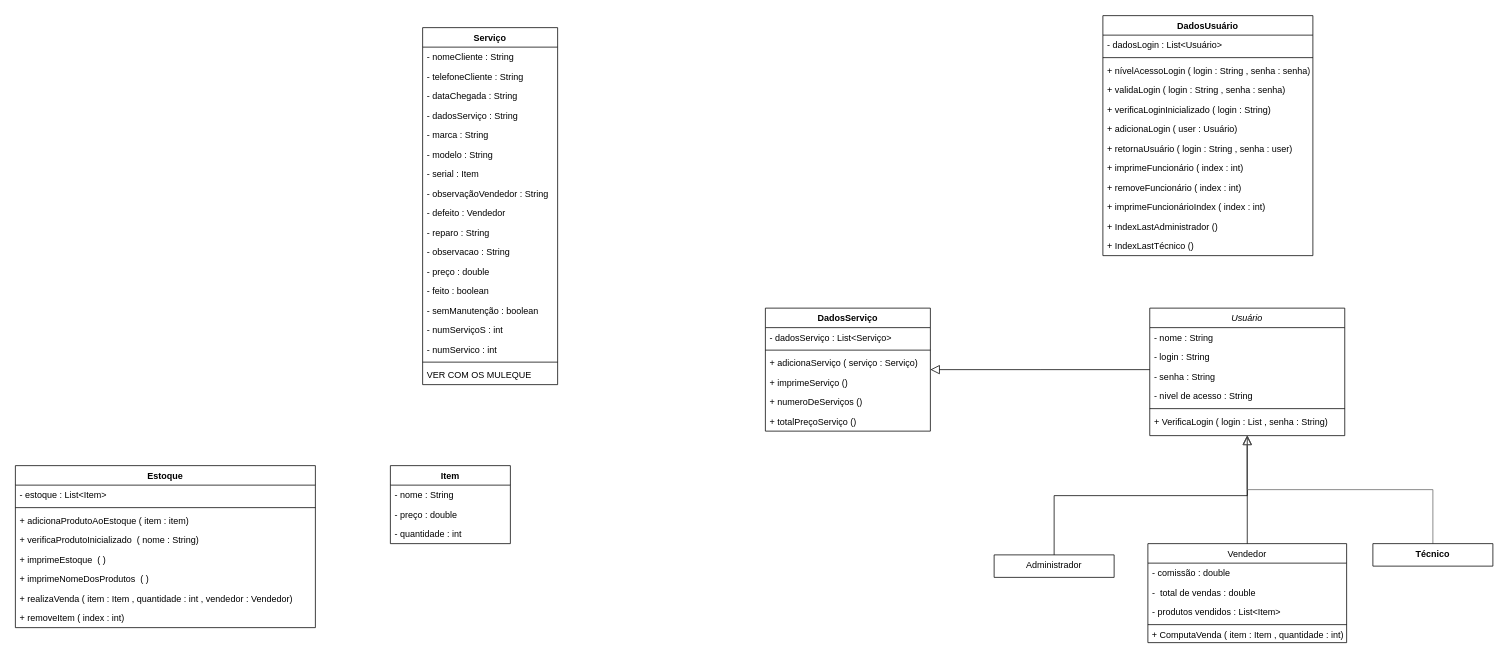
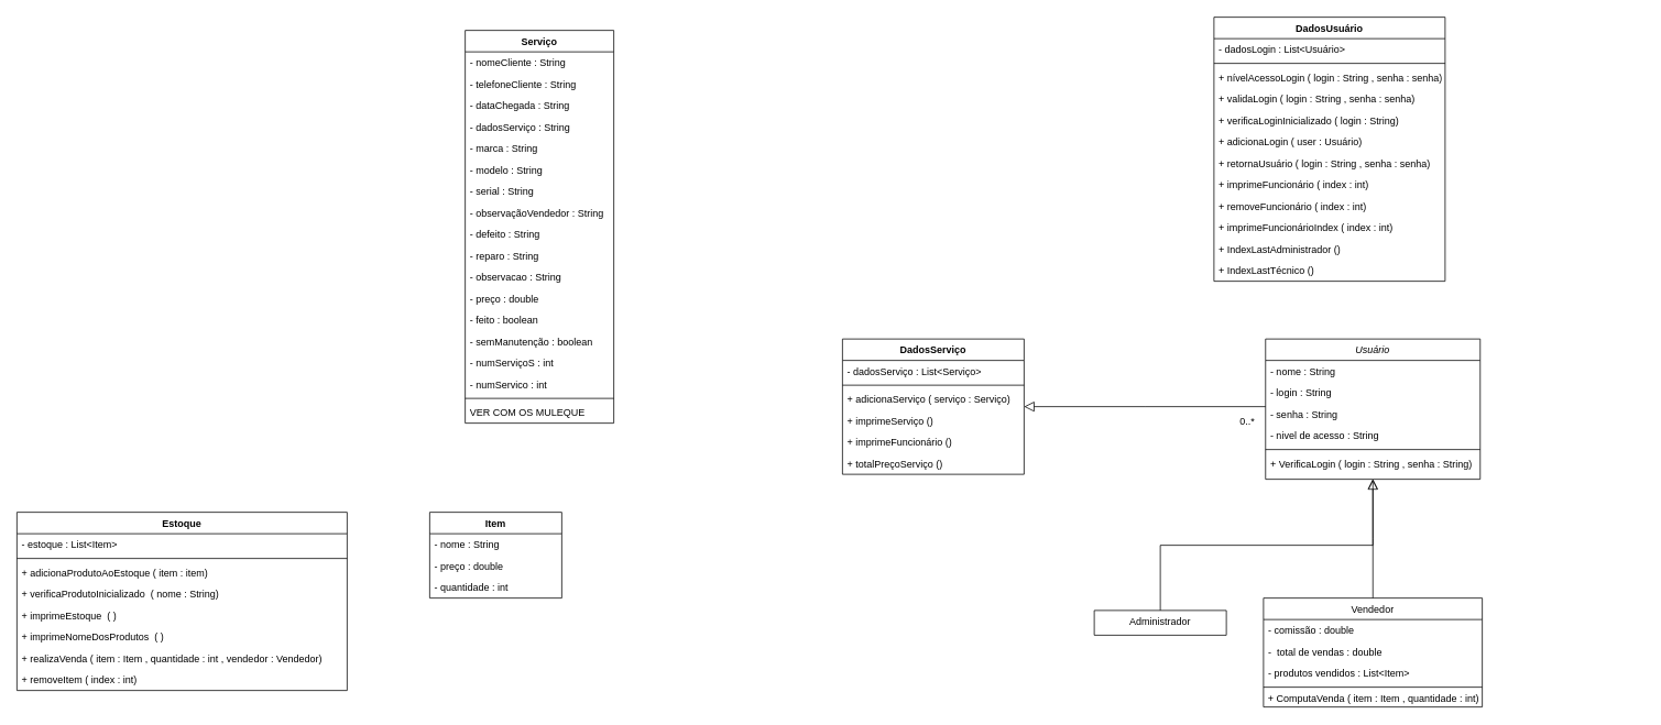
- <mxCell id="67" value="+ retornaUsuário ( login : String , senha : user)" style="text;strokeColor=none;fillColor=none;align=left;verticalAlign=top;spacingLeft=4;spacingRight=4;overflow=hidden;rotatable=0;points=[[0,0.5],[1,0.5]];portConstraint=eastwest;" vertex="1" parent="60"><mxGeometry y="164" width="280" height="26" as="geometry" /></mxCell>
+ <mxCell id="67" value="+ retornaUsuário ( login : String , senha : senha)" style="text;strokeColor=none;fillColor=none;align=left;verticalAlign=top;spacingLeft=4;spacingRight=4;overflow=hidden;rotatable=0;points=[[0,0.5],[1,0.5]];portConstraint=eastwest;" vertex="1" parent="60"><mxGeometry y="164" width="280" height="26" as="geometry" /></mxCell>
- <mxCell id="41" value="- serial : Item" style="text;strokeColor=none;fillColor=none;align=left;verticalAlign=top;spacingLeft=4;spacingRight=4;overflow=hidden;rotatable=0;points=[[0,0.5],[1,0.5]];portConstraint=eastwest;" vertex="1" parent="34"><mxGeometry y="182" width="180" height="26" as="geometry" /></mxCell>
+ <mxCell id="41" value="- serial : String" style="text;strokeColor=none;fillColor=none;align=left;verticalAlign=top;spacingLeft=4;spacingRight=4;overflow=hidden;rotatable=0;points=[[0,0.5],[1,0.5]];portConstraint=eastwest;" vertex="1" parent="34"><mxGeometry y="182" width="180" height="26" as="geometry" /></mxCell>
- <mxCell id="43" value="- defeito : Vendedor" style="text;strokeColor=none;fillColor=none;align=left;verticalAlign=top;spacingLeft=4;spacingRight=4;overflow=hidden;rotatable=0;points=[[0,0.5],[1,0.5]];portConstraint=eastwest;" vertex="1" parent="34"><mxGeometry y="234" width="180" height="26" as="geometry" /></mxCell>
+ <mxCell id="43" value="- defeito : String" style="text;strokeColor=none;fillColor=none;align=left;verticalAlign=top;spacingLeft=4;spacingRight=4;overflow=hidden;rotatable=0;points=[[0,0.5],[1,0.5]];portConstraint=eastwest;" vertex="1" parent="34"><mxGeometry y="234" width="180" height="26" as="geometry" /></mxCell>
+ <mxCell id="73" value="0..*" style="text;html=1;align=center;verticalAlign=middle;resizable=0;points=[];autosize=1;strokeColor=none;fillColor=none;" vertex="1" parent="1"><mxGeometry x="1495" y="500" width="30" height="20" as="geometry" /></mxCell>
- <mxCell id="58" value="+ numeroDeServiços ()" style="text;strokeColor=none;fillColor=none;align=left;verticalAlign=top;spacingLeft=4;spacingRight=4;overflow=hidden;rotatable=0;points=[[0,0.5],[1,0.5]];portConstraint=eastwest;" vertex="1" parent="53"><mxGeometry y="112" width="220" height="26" as="geometry" /></mxCell>
+ <mxCell id="58" value="+ imprimeFuncionário ()" style="text;strokeColor=none;fillColor=none;align=left;verticalAlign=top;spacingLeft=4;spacingRight=4;overflow=hidden;rotatable=0;points=[[0,0.5],[1,0.5]];portConstraint=eastwest;" vertex="1" parent="53"><mxGeometry y="112" width="220" height="26" as="geometry" /></mxCell>
- <mxCell id="9" value="+ VerificaLogin ( login : List , senha : String)" style="text;align=left;verticalAlign=top;spacingLeft=4;spacingRight=4;overflow=hidden;rotatable=0;points=[[0,0.5],[1,0.5]];portConstraint=eastwest;rounded=0;shadow=0;html=0;" vertex="1" parent="3"><mxGeometry y="138" width="260" height="26" as="geometry" /></mxCell>
+ <mxCell id="9" value="+ VerificaLogin ( login : String , senha : String)" style="text;align=left;verticalAlign=top;spacingLeft=4;spacingRight=4;overflow=hidden;rotatable=0;points=[[0,0.5],[1,0.5]];portConstraint=eastwest;rounded=0;shadow=0;html=0;" vertex="1" parent="3"><mxGeometry y="138" width="260" height="26" as="geometry" /></mxCell>
- <mxCell id="19" style="edgeStyle=elbowEdgeStyle;rounded=0;orthogonalLoop=1;jettySize=auto;html=1;endArrow=block;endFill=0;strokeColor=#666666;fillColor=#f5f5f5;gradientColor=#b3b3b3;jumpSize=10;startSize=10;endSize=10;elbow=vertical;" edge="1" parent="1" source="20" target="3"><mxGeometry relative="1" as="geometry"><mxPoint x="1910" y="670" as="sourcePoint" /></mxGeometry></mxCell>
- <mxCell id="20" value="Técnico" style="swimlane;fontStyle=1;align=center;verticalAlign=top;childLayout=stackLayout;horizontal=1;startSize=30;horizontalStack=0;resizeParent=1;resizeParentMax=0;resizeLast=0;collapsible=1;marginBottom=0;" vertex="1" parent="1"><mxGeometry x="1830" y="724" width="160" height="30" as="geometry"><mxRectangle x="360" y="360" width="80" height="26" as="alternateBounds" /></mxGeometry></mxCell>
